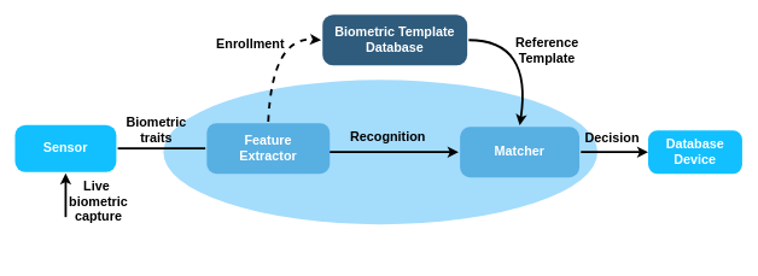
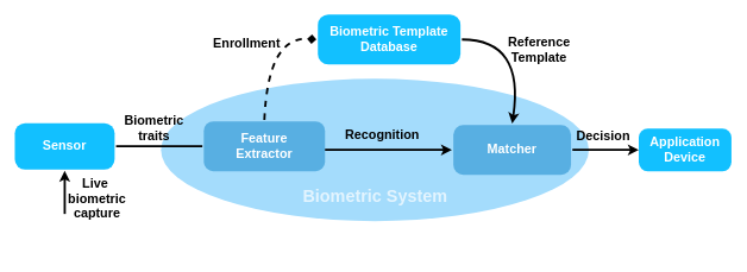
- <mxCell id="11" value="Enrollment" style="edgeStyle=none;jumpStyle=none;html=1;shadow=0;labelBackgroundColor=none;startArrow=none;startFill=0;jettySize=auto;orthogonalLoop=1;strokeColor=#000000;strokeWidth=3;fontFamily=Helvetica;fontSize=18;fontColor=#000000;spacing=5;fontStyle=1;fillColor=#b0e3e6;exitX=0.5;exitY=0;exitDx=0;exitDy=0;curved=1;entryX=0;entryY=0.5;entryDx=0;entryDy=0;dashed=1;" parent="1" source="7" target="8" edge="1"><mxGeometry x="0.147" y="30" relative="1" as="geometry"><mxPoint x="552" y="220" as="sourcePoint" /><mxPoint x="505" y="40" as="targetPoint" /><Array as="points"><mxPoint x="375" y="50" /></Array><mxPoint as="offset" /></mxGeometry></mxCell>
+ <mxCell id="11" value="Enrollment" style="edgeStyle=none;jumpStyle=none;html=1;shadow=0;labelBackgroundColor=none;startArrow=none;startFill=0;jettySize=auto;orthogonalLoop=1;strokeColor=#000000;strokeWidth=3;fontFamily=Helvetica;fontSize=18;fontColor=#000000;spacing=5;fontStyle=1;fillColor=#b0e3e6;exitX=0.5;exitY=0;exitDx=0;exitDy=0;curved=1;entryX=0;entryY=0.5;entryDx=0;entryDy=0;dashed=1;endArrow=diamond;" parent="1" source="7" target="8" edge="1"><mxGeometry x="0.147" y="30" relative="1" as="geometry"><mxPoint x="552" y="220" as="sourcePoint" /><mxPoint x="505" y="40" as="targetPoint" /><Array as="points"><mxPoint x="375" y="50" /></Array><mxPoint as="offset" /></mxGeometry></mxCell>
- <mxCell id="8" value="Biometric Template Database" style="rounded=1;whiteSpace=wrap;html=1;shadow=0;labelBackgroundColor=none;strokeColor=none;strokeWidth=3;fillColor=#2F5B7C;fontFamily=Helvetica;fontSize=18;fontColor=#FFFFFF;align=center;spacing=5;fontStyle=1;arcSize=21;perimeterSpacing=2;" parent="1" vertex="1"><mxGeometry x="445" y="20" width="200" height="70" as="geometry" /></mxCell>
+ <mxCell id="8" value="Biometric Template Database" style="rounded=1;whiteSpace=wrap;html=1;shadow=0;labelBackgroundColor=none;strokeColor=none;strokeWidth=3;fillColor=#12c0ff;fontFamily=Helvetica;fontSize=18;fontColor=#FFFFFF;align=center;spacing=5;fontStyle=1;arcSize=21;perimeterSpacing=2;" parent="1" vertex="1"><mxGeometry x="445" y="20" width="200" height="70" as="geometry" /></mxCell>
- <mxCell id="15" value="Database &lt;br style=&quot;font-size: 18px;&quot;&gt;Device" style="rounded=1;whiteSpace=wrap;html=1;shadow=0;labelBackgroundColor=none;strokeColor=none;strokeWidth=3;fillColor=#12C0FF;fontFamily=Helvetica;fontSize=18;fontColor=#FFFFFF;align=center;spacing=5;fontStyle=1;arcSize=21;perimeterSpacing=2;" parent="1" vertex="1"><mxGeometry x="895" y="180" width="130" height="60" as="geometry" /></mxCell>
+ <mxCell id="15" value="Application &lt;br style=&quot;font-size: 18px;&quot;&gt;Device" style="rounded=1;whiteSpace=wrap;html=1;shadow=0;labelBackgroundColor=none;strokeColor=none;strokeWidth=3;fillColor=#12C0FF;fontFamily=Helvetica;fontSize=18;fontColor=#FFFFFF;align=center;spacing=5;fontStyle=1;arcSize=21;perimeterSpacing=2;" parent="1" vertex="1"><mxGeometry x="895" y="180" width="130" height="60" as="geometry" /></mxCell>
+ <mxCell id="16" value="&lt;font style=&quot;font-size: 24px;&quot;&gt;Biometric System&lt;/font&gt;" style="text;html=1;align=center;verticalAlign=middle;resizable=0;points=[];autosize=1;strokeColor=none;fillColor=none;fontColor=#FFFFFF;fontSize=18;fontStyle=1;textOpacity=70;" parent="1" vertex="1"><mxGeometry x="415" y="260" width="220" height="30" as="geometry" /></mxCell>
